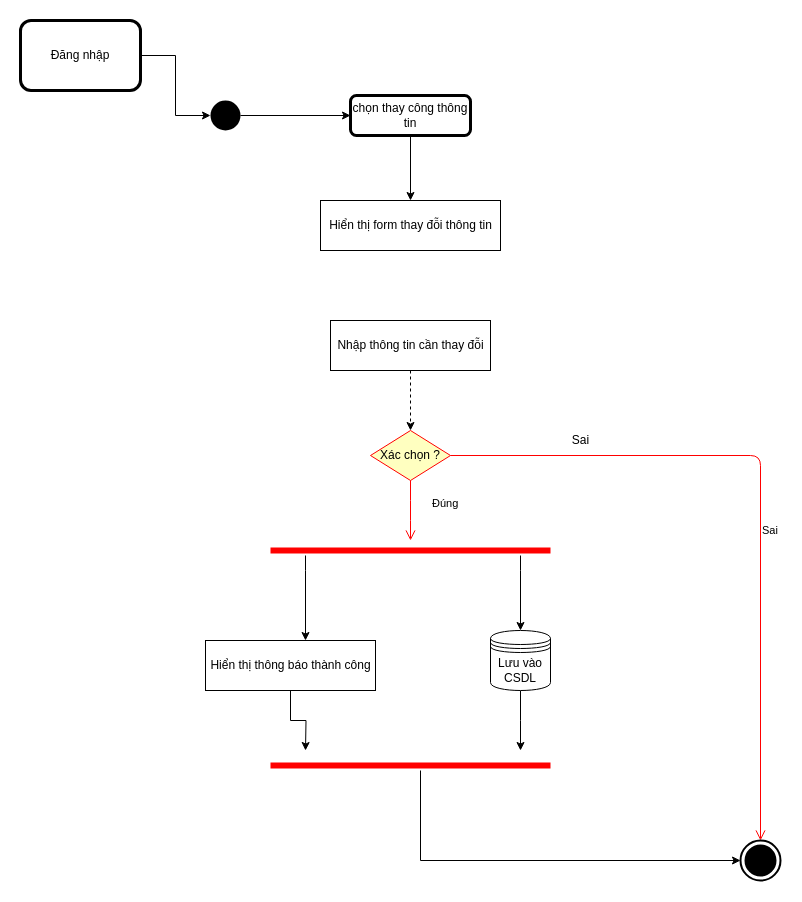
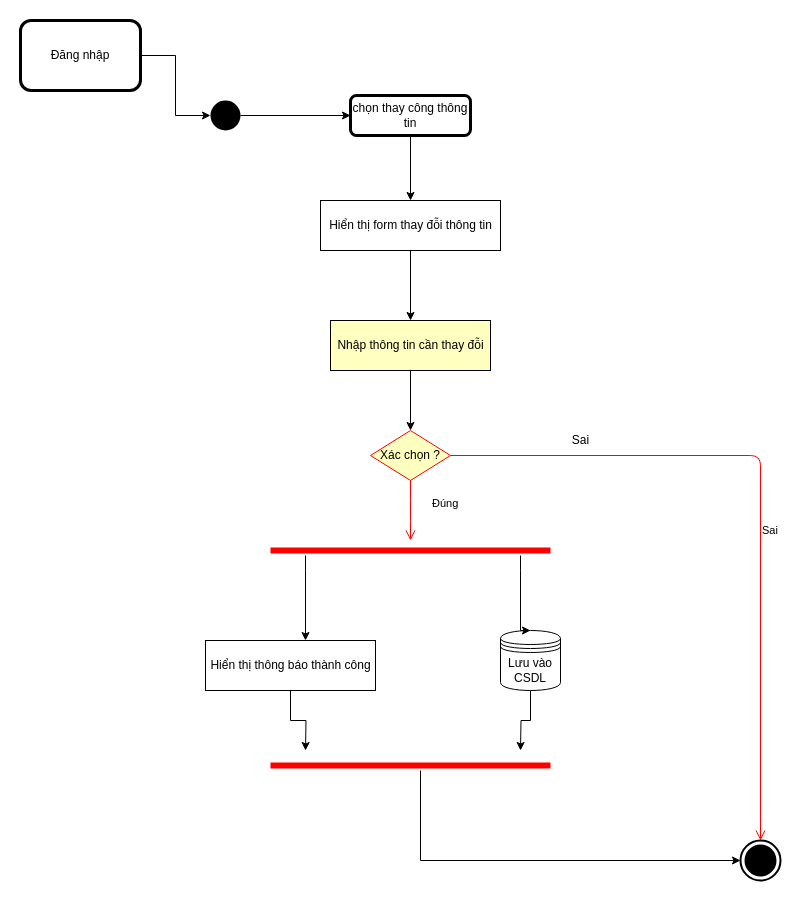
+ <mxCell id="6" style="edgeStyle=orthogonalEdgeStyle;rounded=0;orthogonalLoop=1;jettySize=auto;html=1;entryX=0.5;entryY=0;entryDx=0;entryDy=0;" edge="1" parent="1" source="7" target="11"><mxGeometry relative="1" as="geometry" /></mxCell>
- <mxCell id="11" value="Nhập thông tin cần thay đỗi&lt;br&gt;" style="html=1;dashed=0;whitespace=wrap;" vertex="1" parent="1"><mxGeometry x="330" y="320" width="160" height="50" as="geometry" /></mxCell>
+ <mxCell id="11" value="Nhập thông tin cần thay đỗi&lt;br&gt;" style="html=1;dashed=0;whitespace=wrap;fillColor=#ffffc0;" vertex="1" parent="1"><mxGeometry x="330" y="320" width="160" height="50" as="geometry" /></mxCell>
- <mxCell id="10" style="edgeStyle=orthogonalEdgeStyle;rounded=0;orthogonalLoop=1;jettySize=auto;html=1;dashed=1;" edge="1" parent="1" source="11" target="12"><mxGeometry relative="1" as="geometry" /></mxCell>
+ <mxCell id="10" style="edgeStyle=orthogonalEdgeStyle;rounded=0;orthogonalLoop=1;jettySize=auto;html=1;" edge="1" parent="1" source="11" target="12"><mxGeometry relative="1" as="geometry" /></mxCell>
- <mxCell id="17" value="Lưu vào CSDL" style="shape=datastore;whiteSpace=wrap;html=1;" vertex="1" parent="1"><mxGeometry x="490" y="630" width="60" height="60" as="geometry" /></mxCell>
+ <mxCell id="17" value="Lưu vào CSDL" style="shape=datastore;whiteSpace=wrap;html=1;" vertex="1" parent="1"><mxGeometry x="500" y="630" width="60" height="60" as="geometry" /></mxCell>
